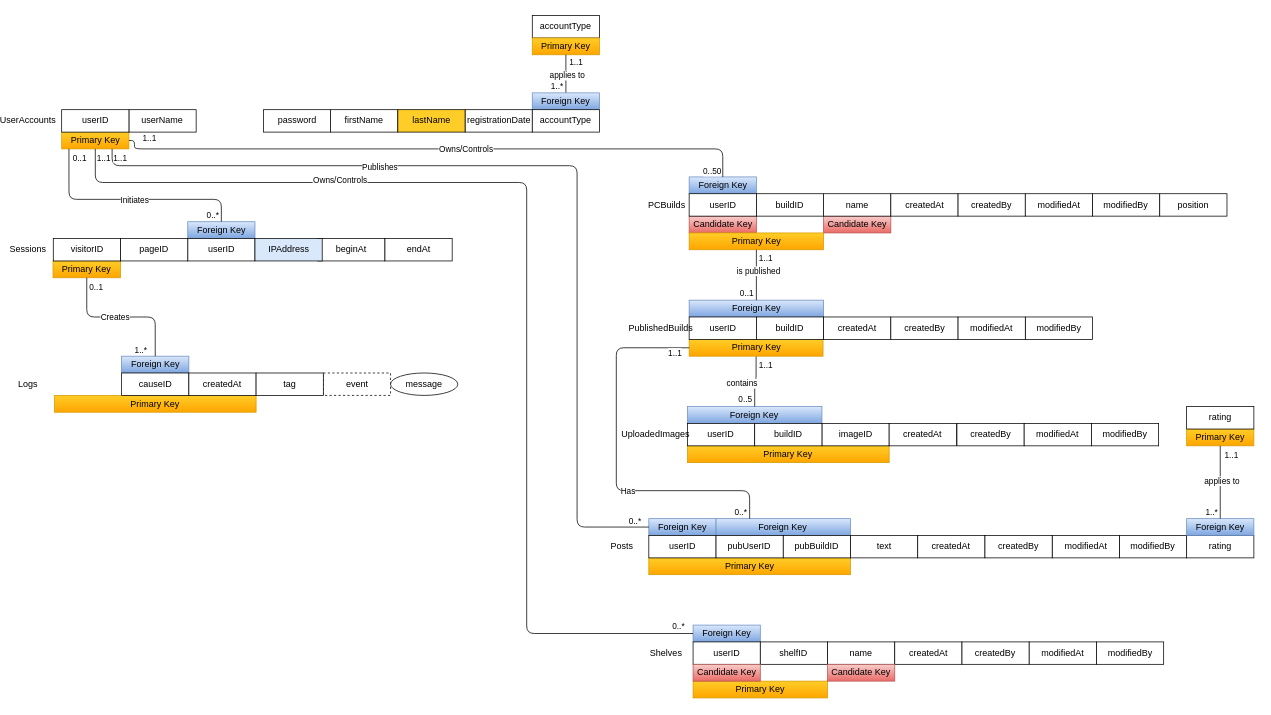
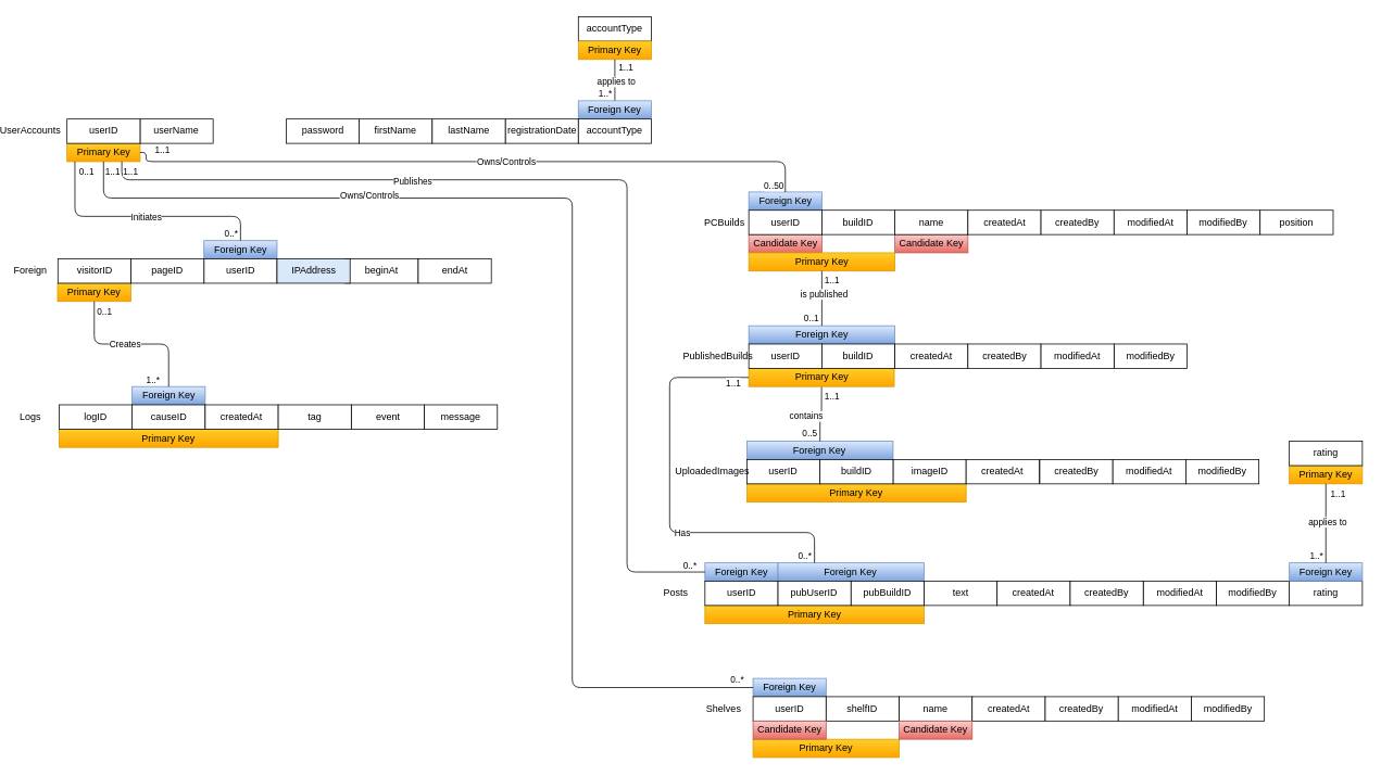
- <mxCell id="45" value="lastName" style="rounded=0;whiteSpace=wrap;html=1;container=0;fillColor=#ffcd28;" parent="40" vertex="1"><mxGeometry x="508.044" width="89.655" height="29.885" as="geometry" /></mxCell>
+ <mxCell id="45" value="lastName" style="rounded=0;whiteSpace=wrap;html=1;container=0;" parent="40" vertex="1"><mxGeometry x="508.044" width="89.655" height="29.885" as="geometry" /></mxCell>
- <mxCell id="68" value="Sessions" style="text;html=1;strokeColor=none;fillColor=none;align=center;verticalAlign=middle;whiteSpace=wrap;rounded=0;fontStyle=0;container=0;" parent="64" vertex="1"><mxGeometry y="32.375" width="29.885" height="9.962" as="geometry" /></mxCell>
+ <mxCell id="68" value="Foreign" style="text;html=1;strokeColor=none;fillColor=none;align=center;verticalAlign=middle;whiteSpace=wrap;rounded=0;fontStyle=0;container=0;" parent="64" vertex="1"><mxGeometry y="32.375" width="29.885" height="9.962" as="geometry" /></mxCell>
+ <mxCell id="63" value="logID" style="rounded=0;whiteSpace=wrap;html=1;" parent="54" vertex="1"><mxGeometry x="50.057" y="22.414" width="89.655" height="29.885" as="geometry" /></mxCell>
- <mxCell id="60" value="event" style="rounded=0;whiteSpace=wrap;html=1;dashed=1;" parent="54" vertex="1"><mxGeometry x="408.677" y="22.414" width="89.655" height="29.885" as="geometry" /></mxCell>
+ <mxCell id="60" value="event" style="rounded=0;whiteSpace=wrap;html=1;" parent="54" vertex="1"><mxGeometry x="408.677" y="22.414" width="89.655" height="29.885" as="geometry" /></mxCell>
- <mxCell id="62" value="message" style="ellipse;whiteSpace=wrap;html=1;" parent="54" vertex="1"><mxGeometry x="498.332" y="22.414" width="89.655" height="29.885" as="geometry" /></mxCell>
+ <mxCell id="62" value="message" style="rounded=0;whiteSpace=wrap;html=1;" parent="54" vertex="1"><mxGeometry x="498.332" y="22.414" width="89.655" height="29.885" as="geometry" /></mxCell>
